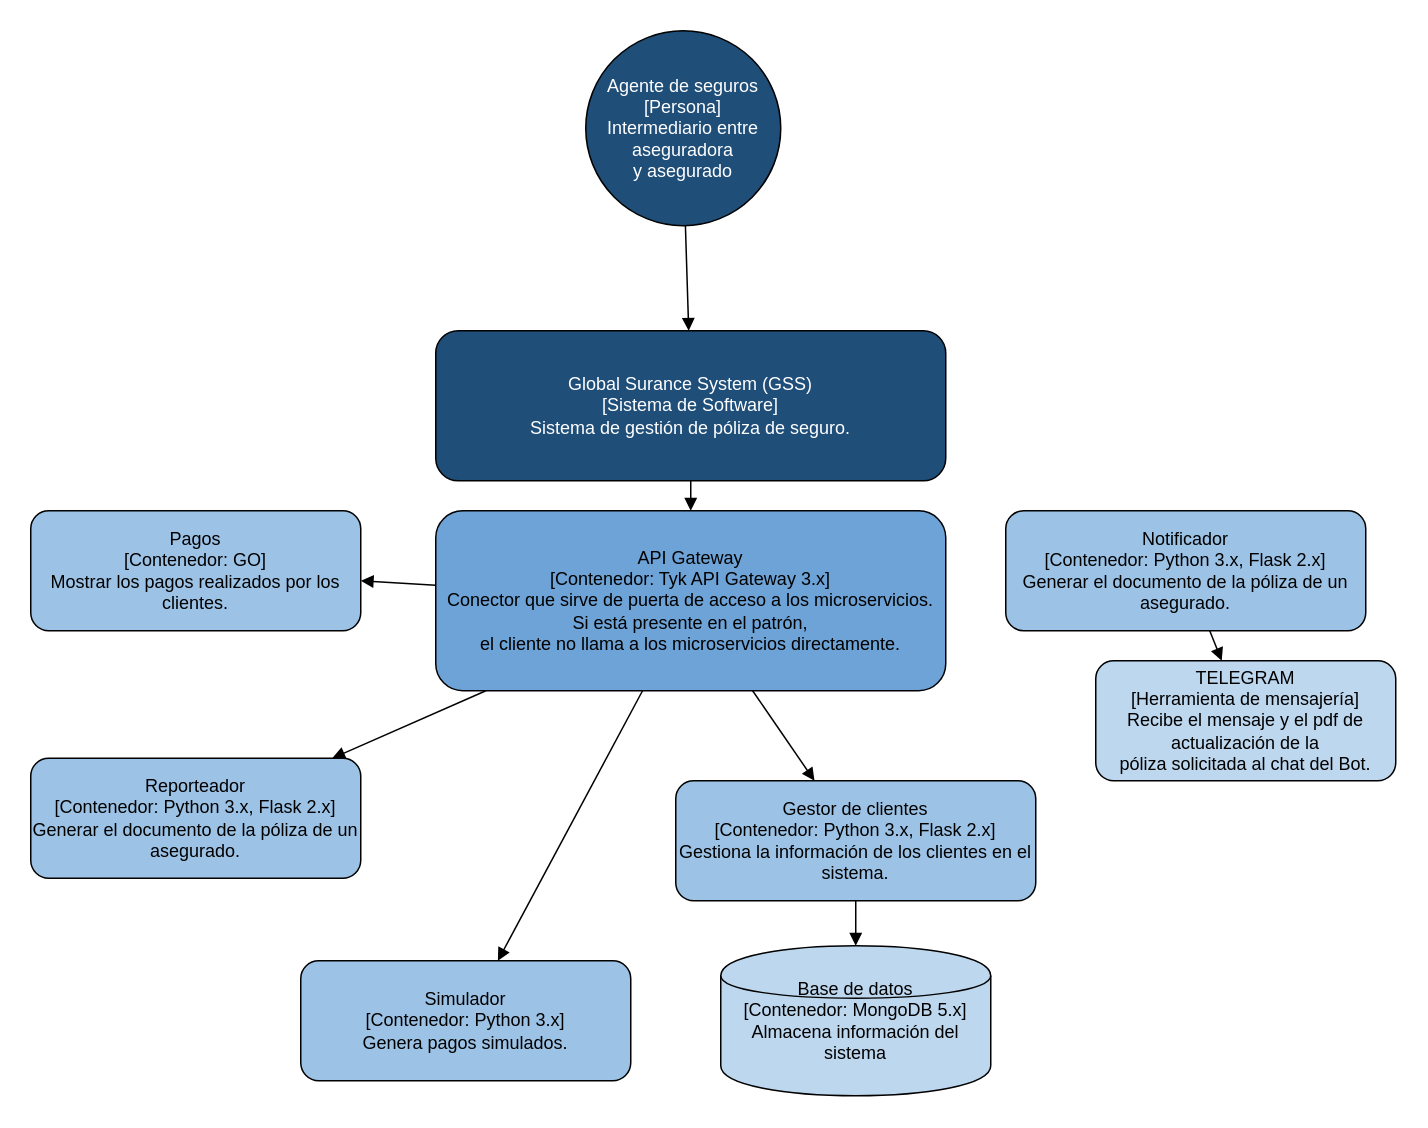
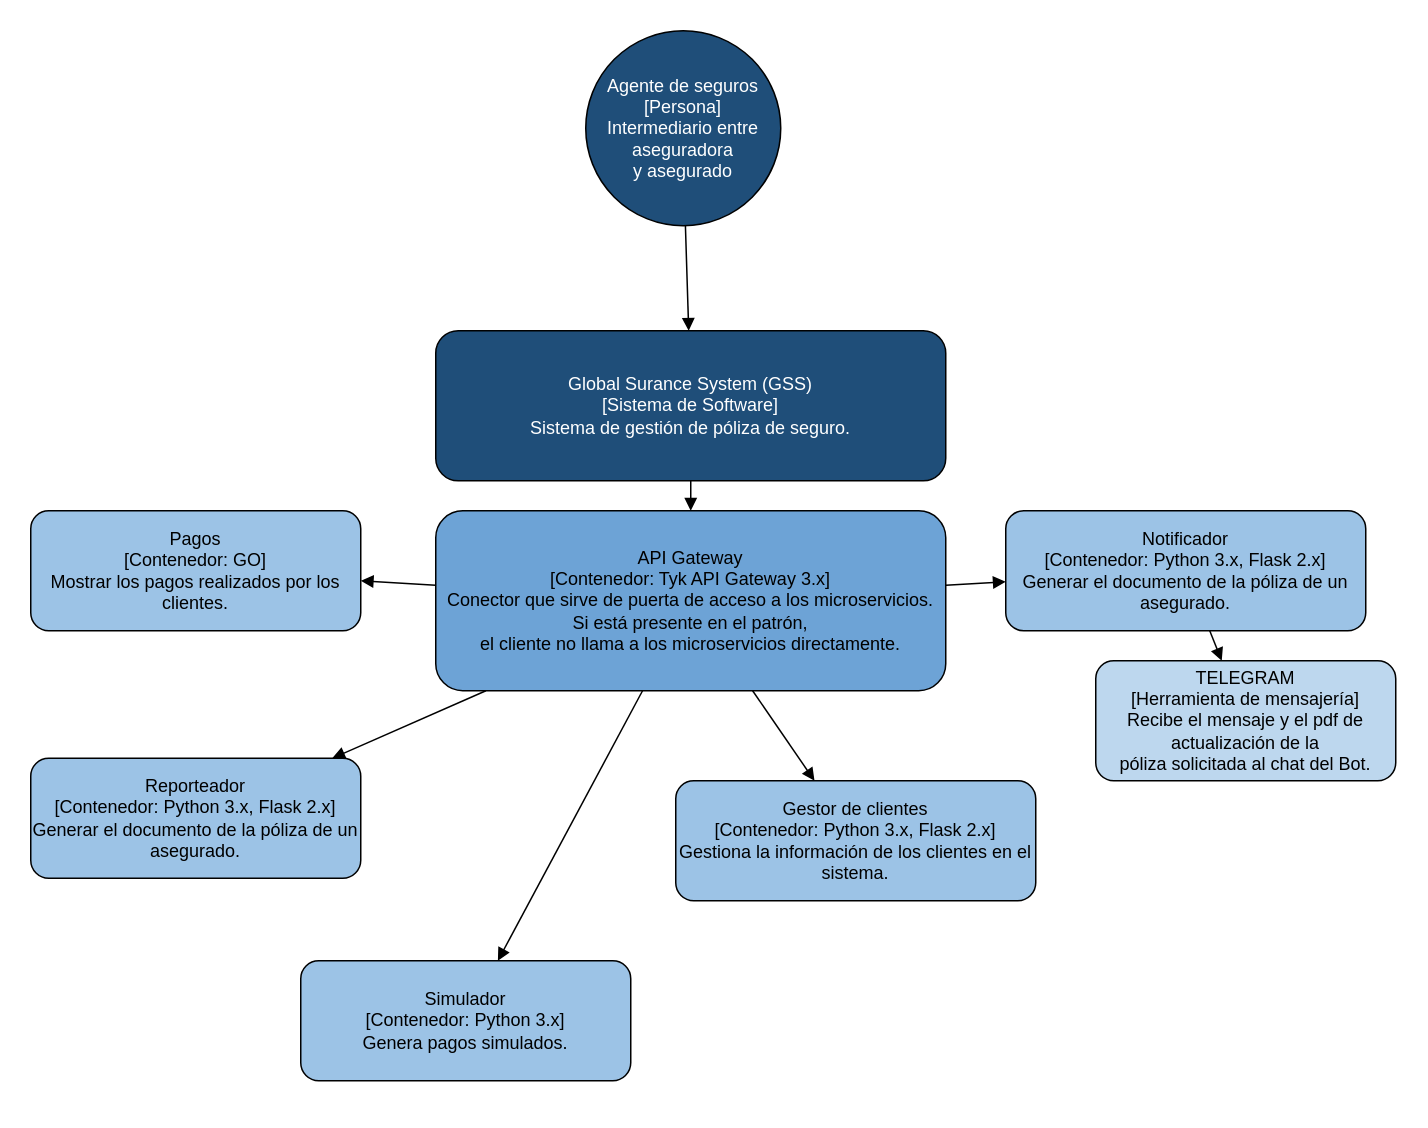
+ <mxCell id="18" style="endArrow=block;" parent="1" source="4" target="9" edge="1"><mxGeometry relative="1" as="geometry" /></mxCell>
- <mxCell id="17" style="endArrow=block;" parent="1" source="7" target="8" edge="1"><mxGeometry relative="1" as="geometry" /></mxCell>
- <mxCell id="8" value="Base de datos&#10;[Contenedor: MongoDB 5.x]&#10;Almacena información del sistema" style="shape=cylinder;whiteSpace=wrap;html=1;fillColor=#BDD7EE;" parent="1" vertex="1"><mxGeometry x="480" y="630" width="180" height="100" as="geometry" /></mxCell>
